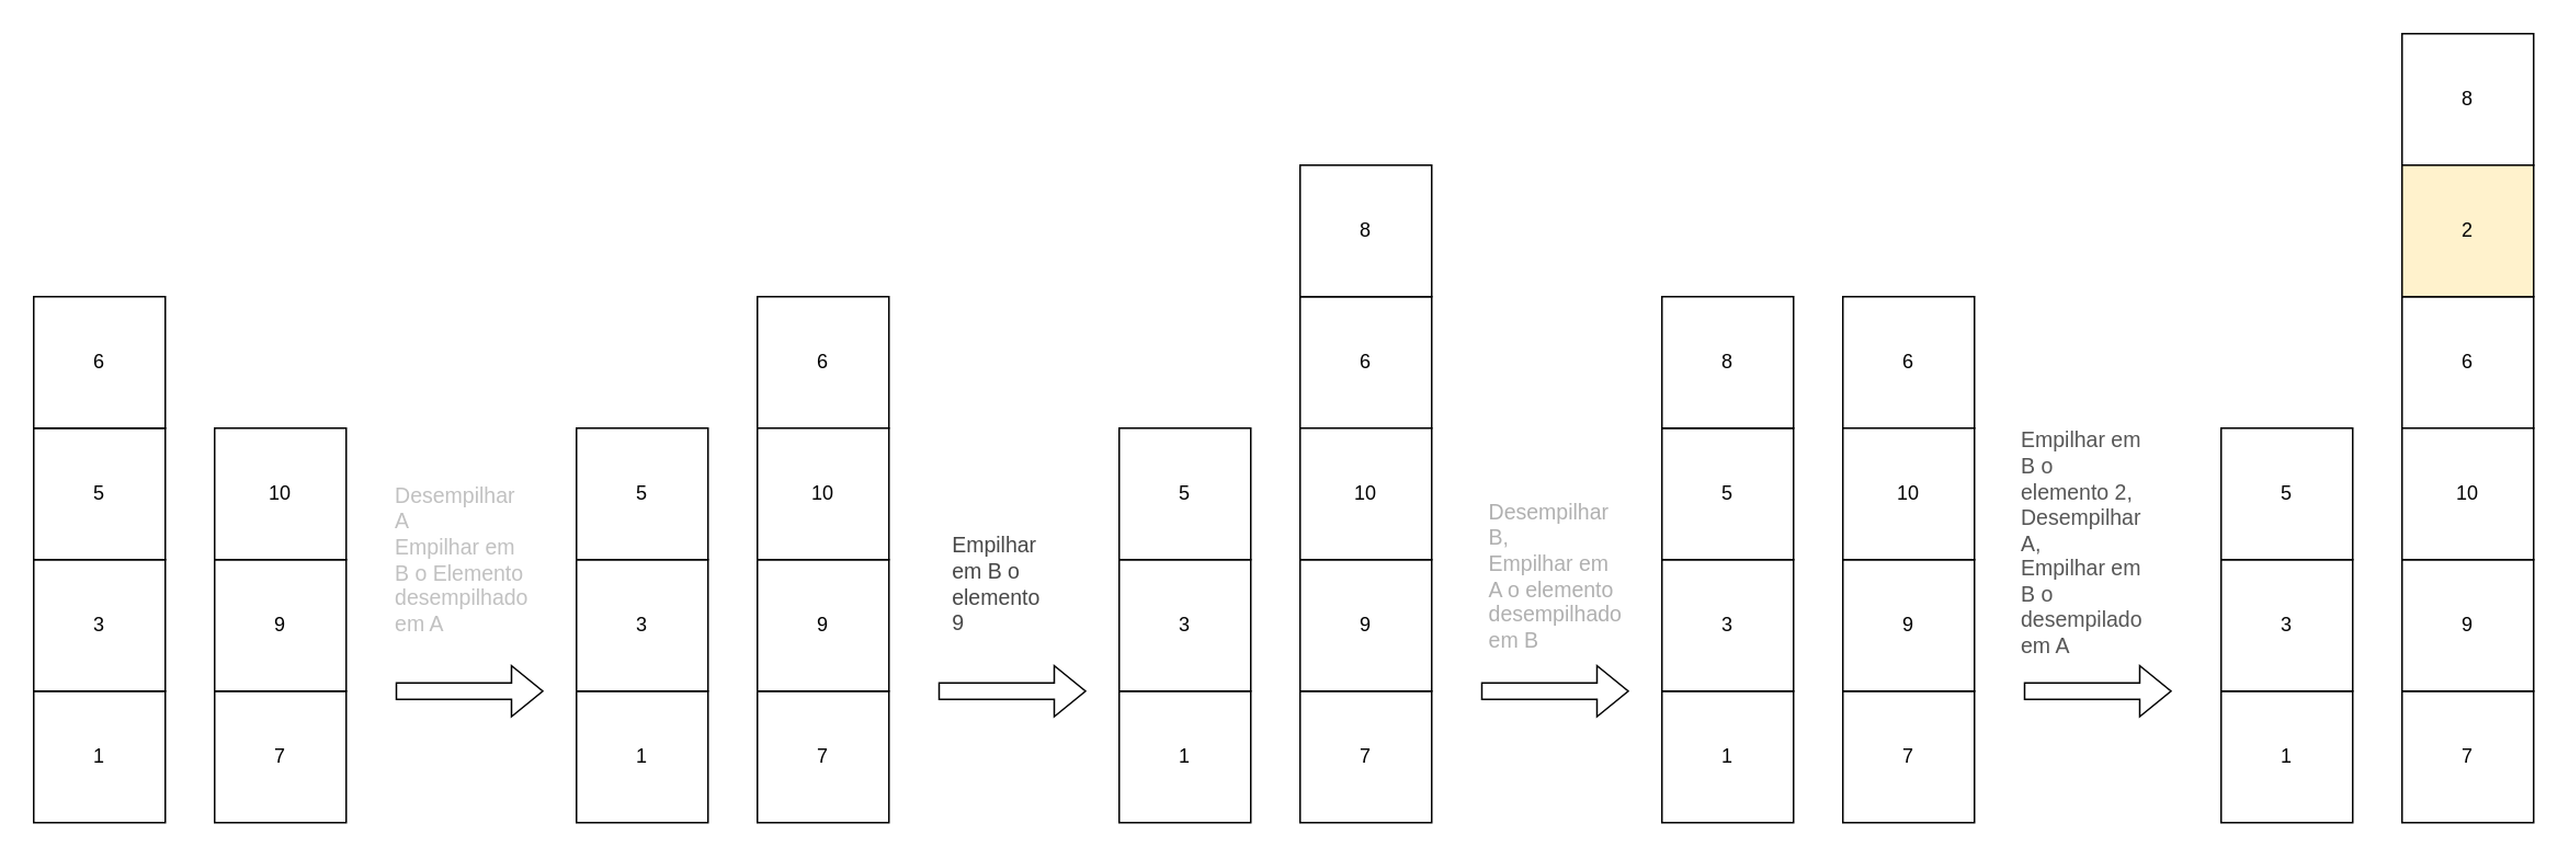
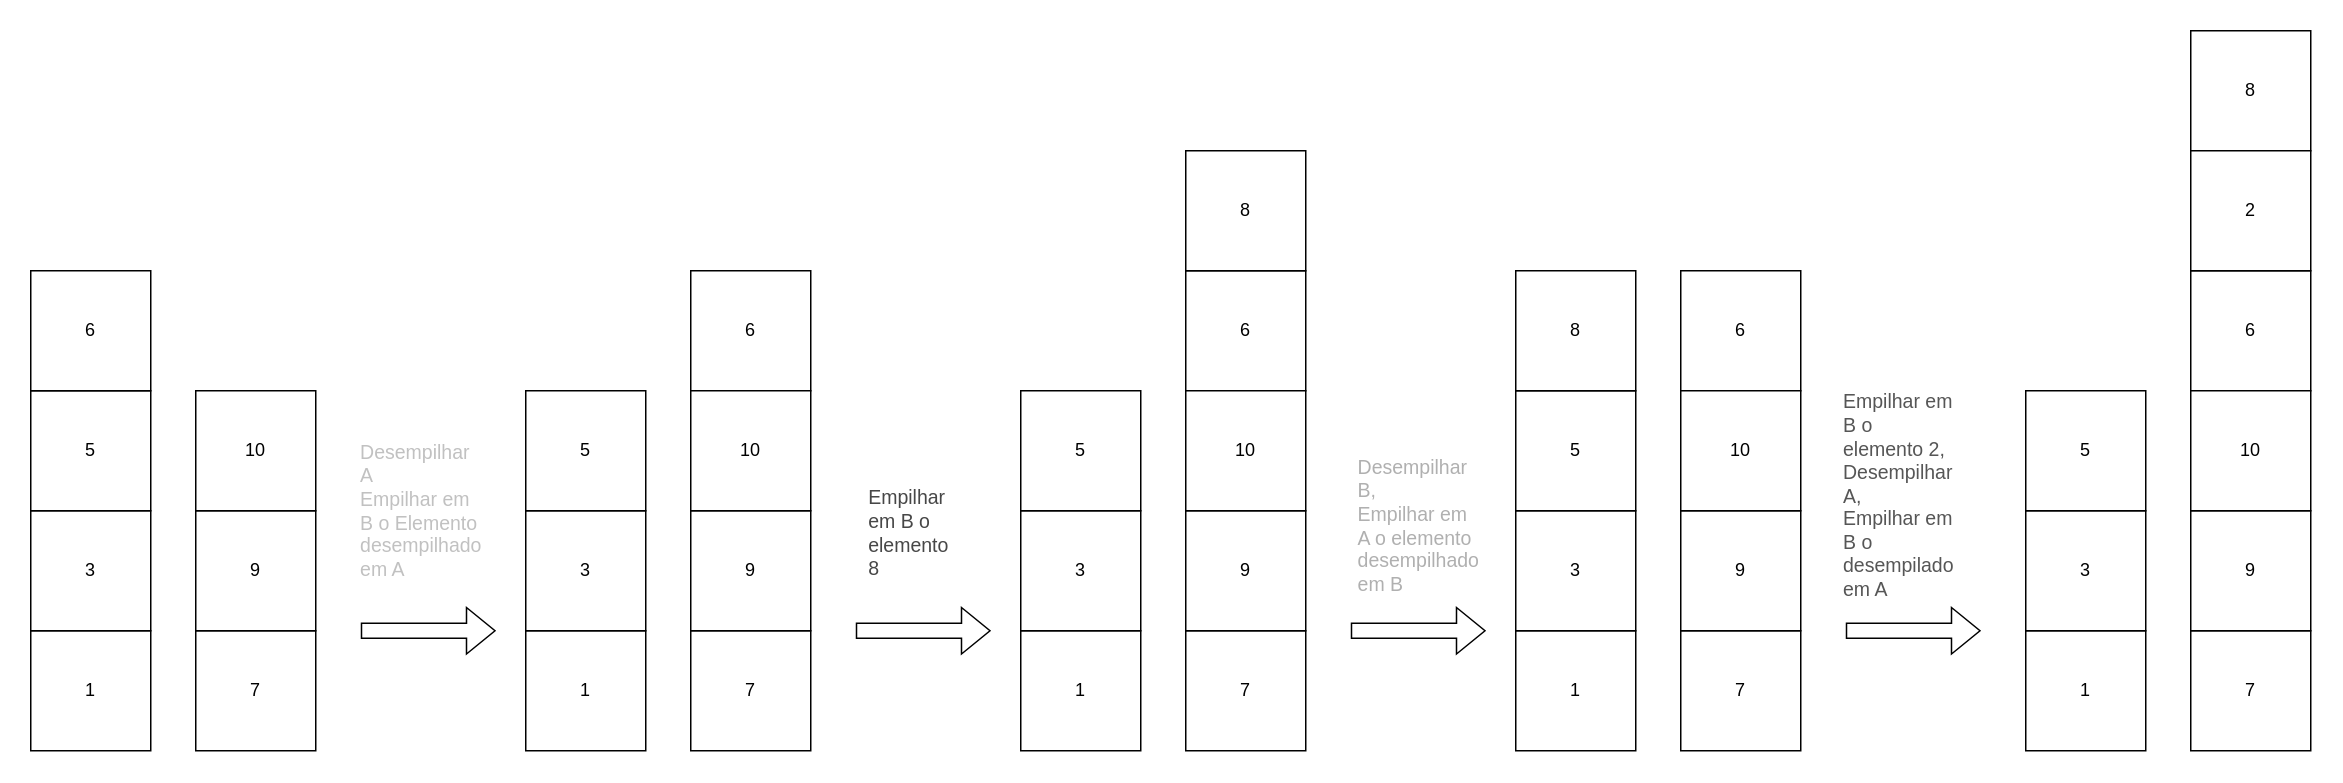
- <mxCell id="48" value="2" style="whiteSpace=wrap;html=1;aspect=fixed;fillColor=#fff2cc;" vertex="1" parent="1"><mxGeometry x="1460" y="100" width="80" height="80" as="geometry" /></mxCell>
+ <mxCell id="48" value="2" style="whiteSpace=wrap;html=1;aspect=fixed;" vertex="1" parent="1"><mxGeometry x="1460" y="100" width="80" height="80" as="geometry" /></mxCell>
- <mxCell id="19" value="&lt;div style=&quot;text-align: left;&quot;&gt;&lt;font size=&quot;2&quot; face=&quot;arial, helvetica, sans-serif&quot; color=&quot;#474747&quot;&gt;&lt;span style=&quot;text-wrap-mode: wrap;&quot;&gt;Empilhar em B o elemento 9&lt;/span&gt;&lt;/font&gt;&lt;/div&gt;" style="text;html=1;align=center;verticalAlign=middle;resizable=0;points=[];autosize=1;strokeColor=none;fillColor=none;" vertex="1" parent="1"><mxGeometry x="510" y="340" width="190" height="30" as="geometry" /></mxCell>
+ <mxCell id="19" value="&lt;div style=&quot;text-align: left;&quot;&gt;&lt;font size=&quot;2&quot; face=&quot;arial, helvetica, sans-serif&quot; color=&quot;#474747&quot;&gt;&lt;span style=&quot;text-wrap-mode: wrap;&quot;&gt;Empilhar em B o elemento 8&lt;/span&gt;&lt;/font&gt;&lt;/div&gt;" style="text;html=1;align=center;verticalAlign=middle;resizable=0;points=[];autosize=1;strokeColor=none;fillColor=none;" vertex="1" parent="1"><mxGeometry x="510" y="340" width="190" height="30" as="geometry" /></mxCell>
